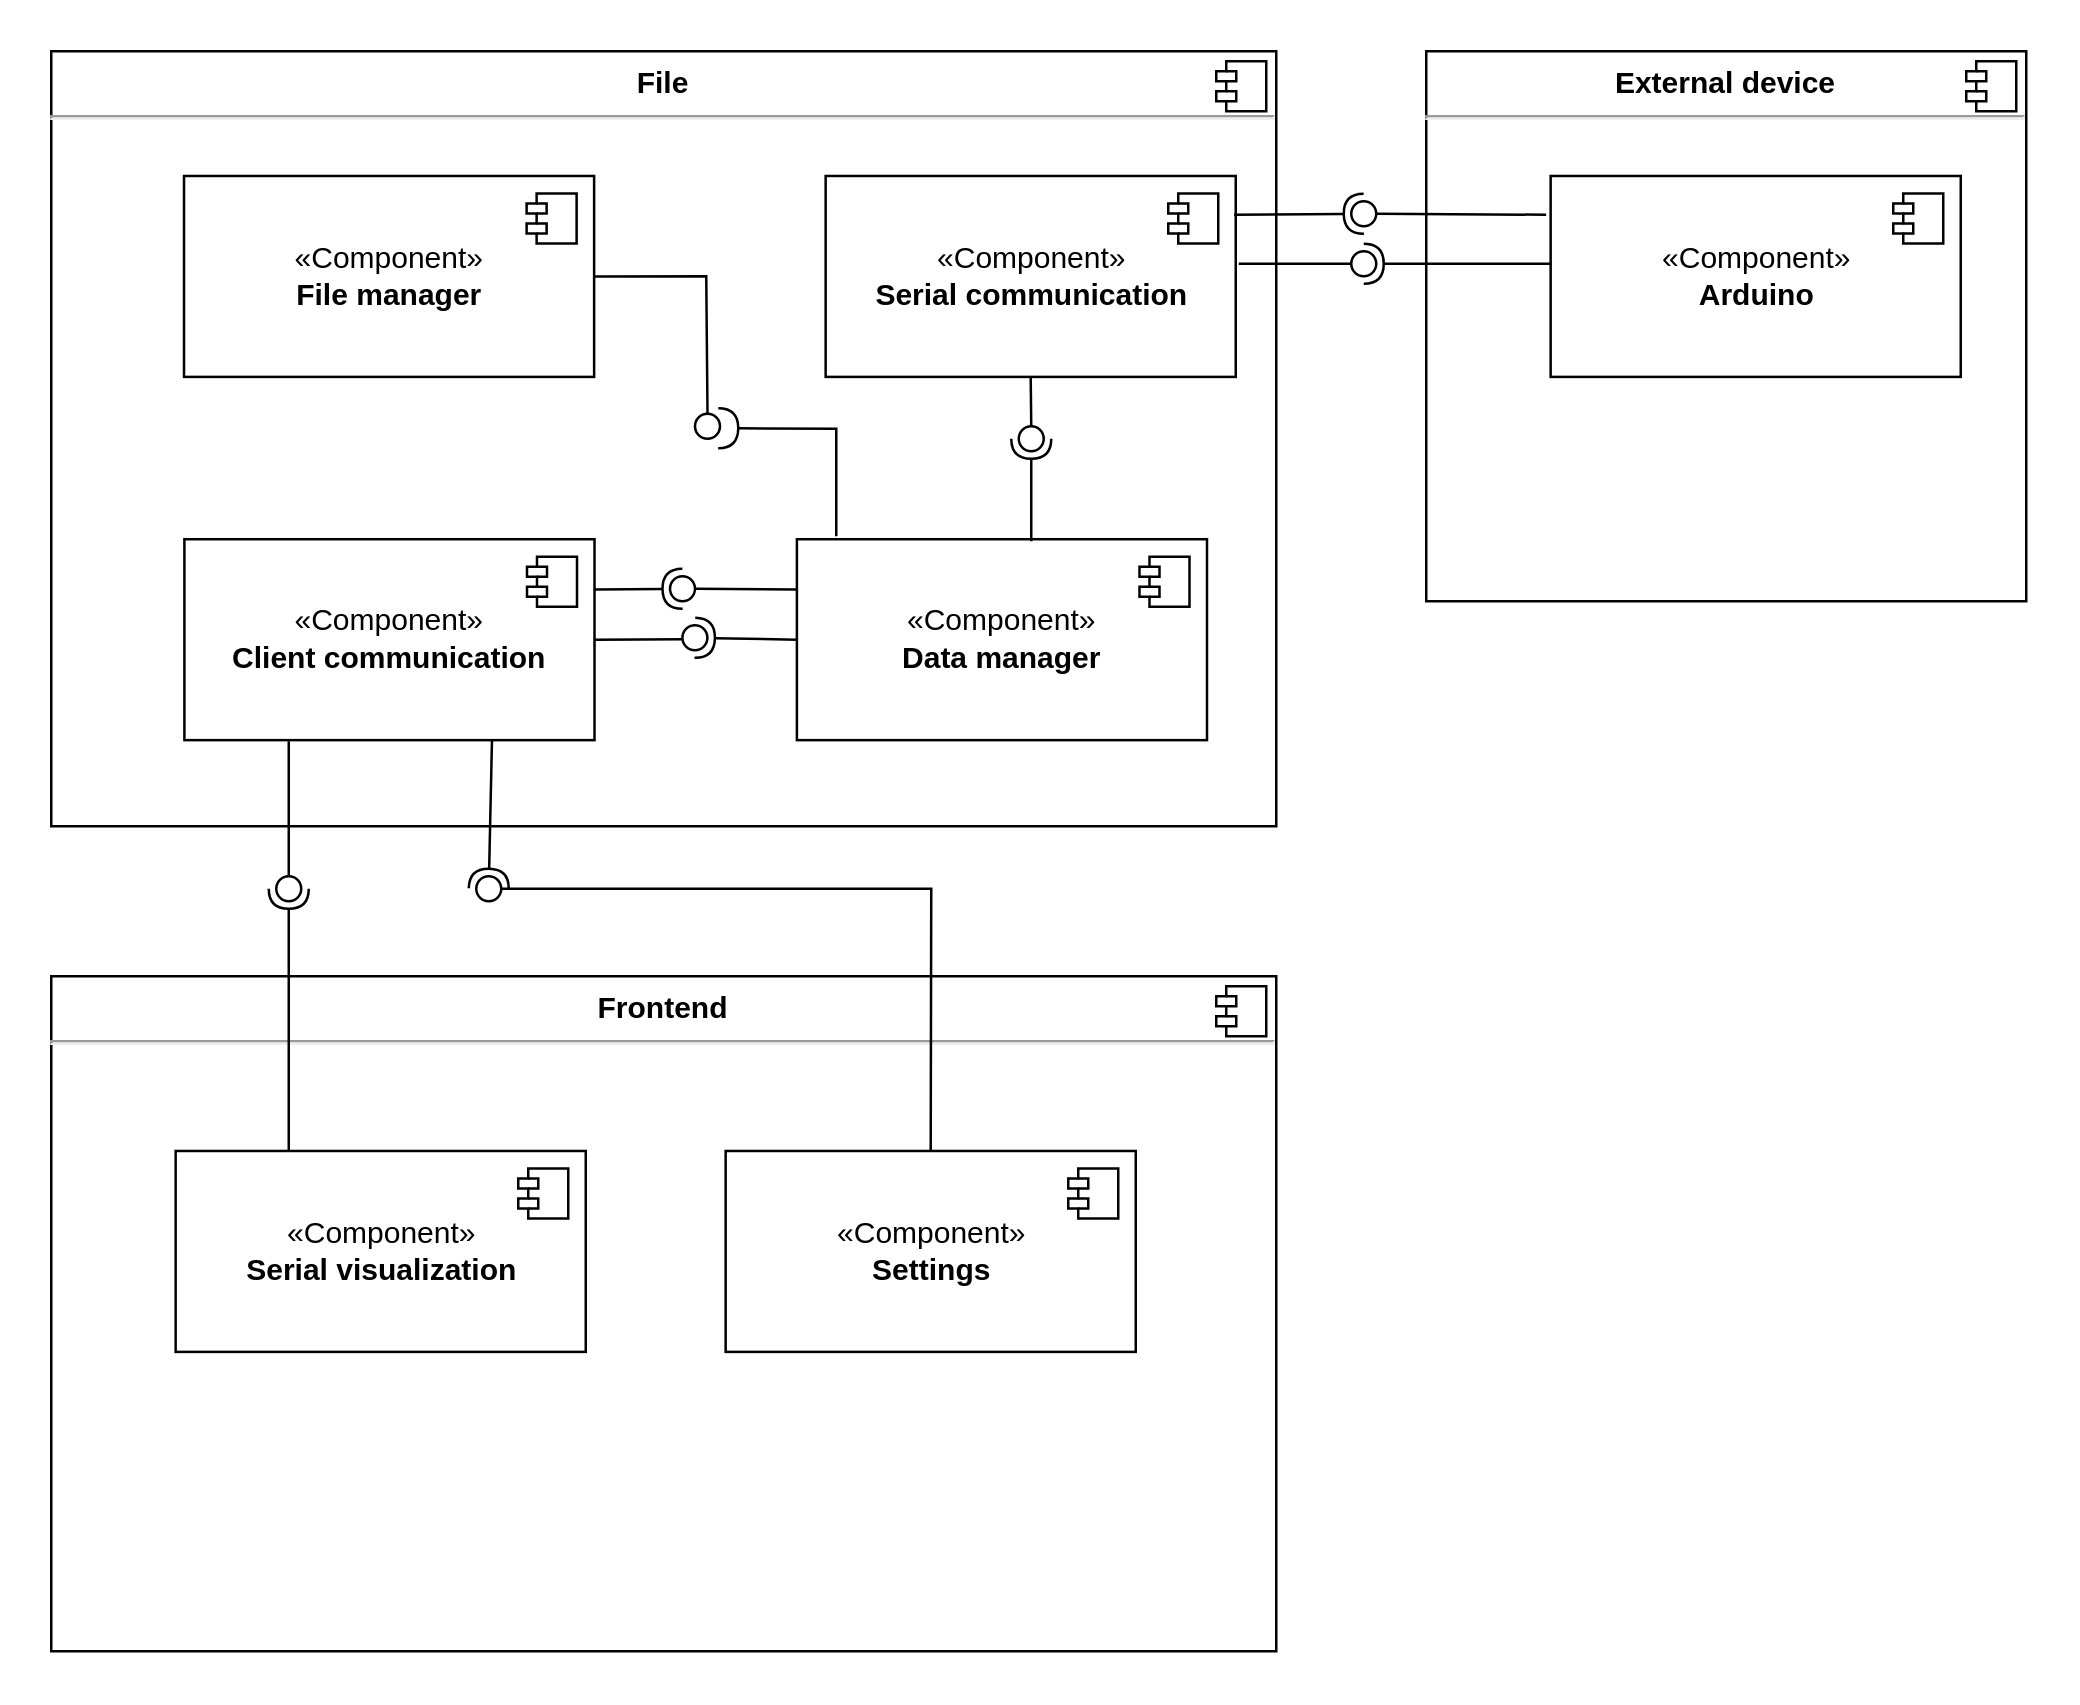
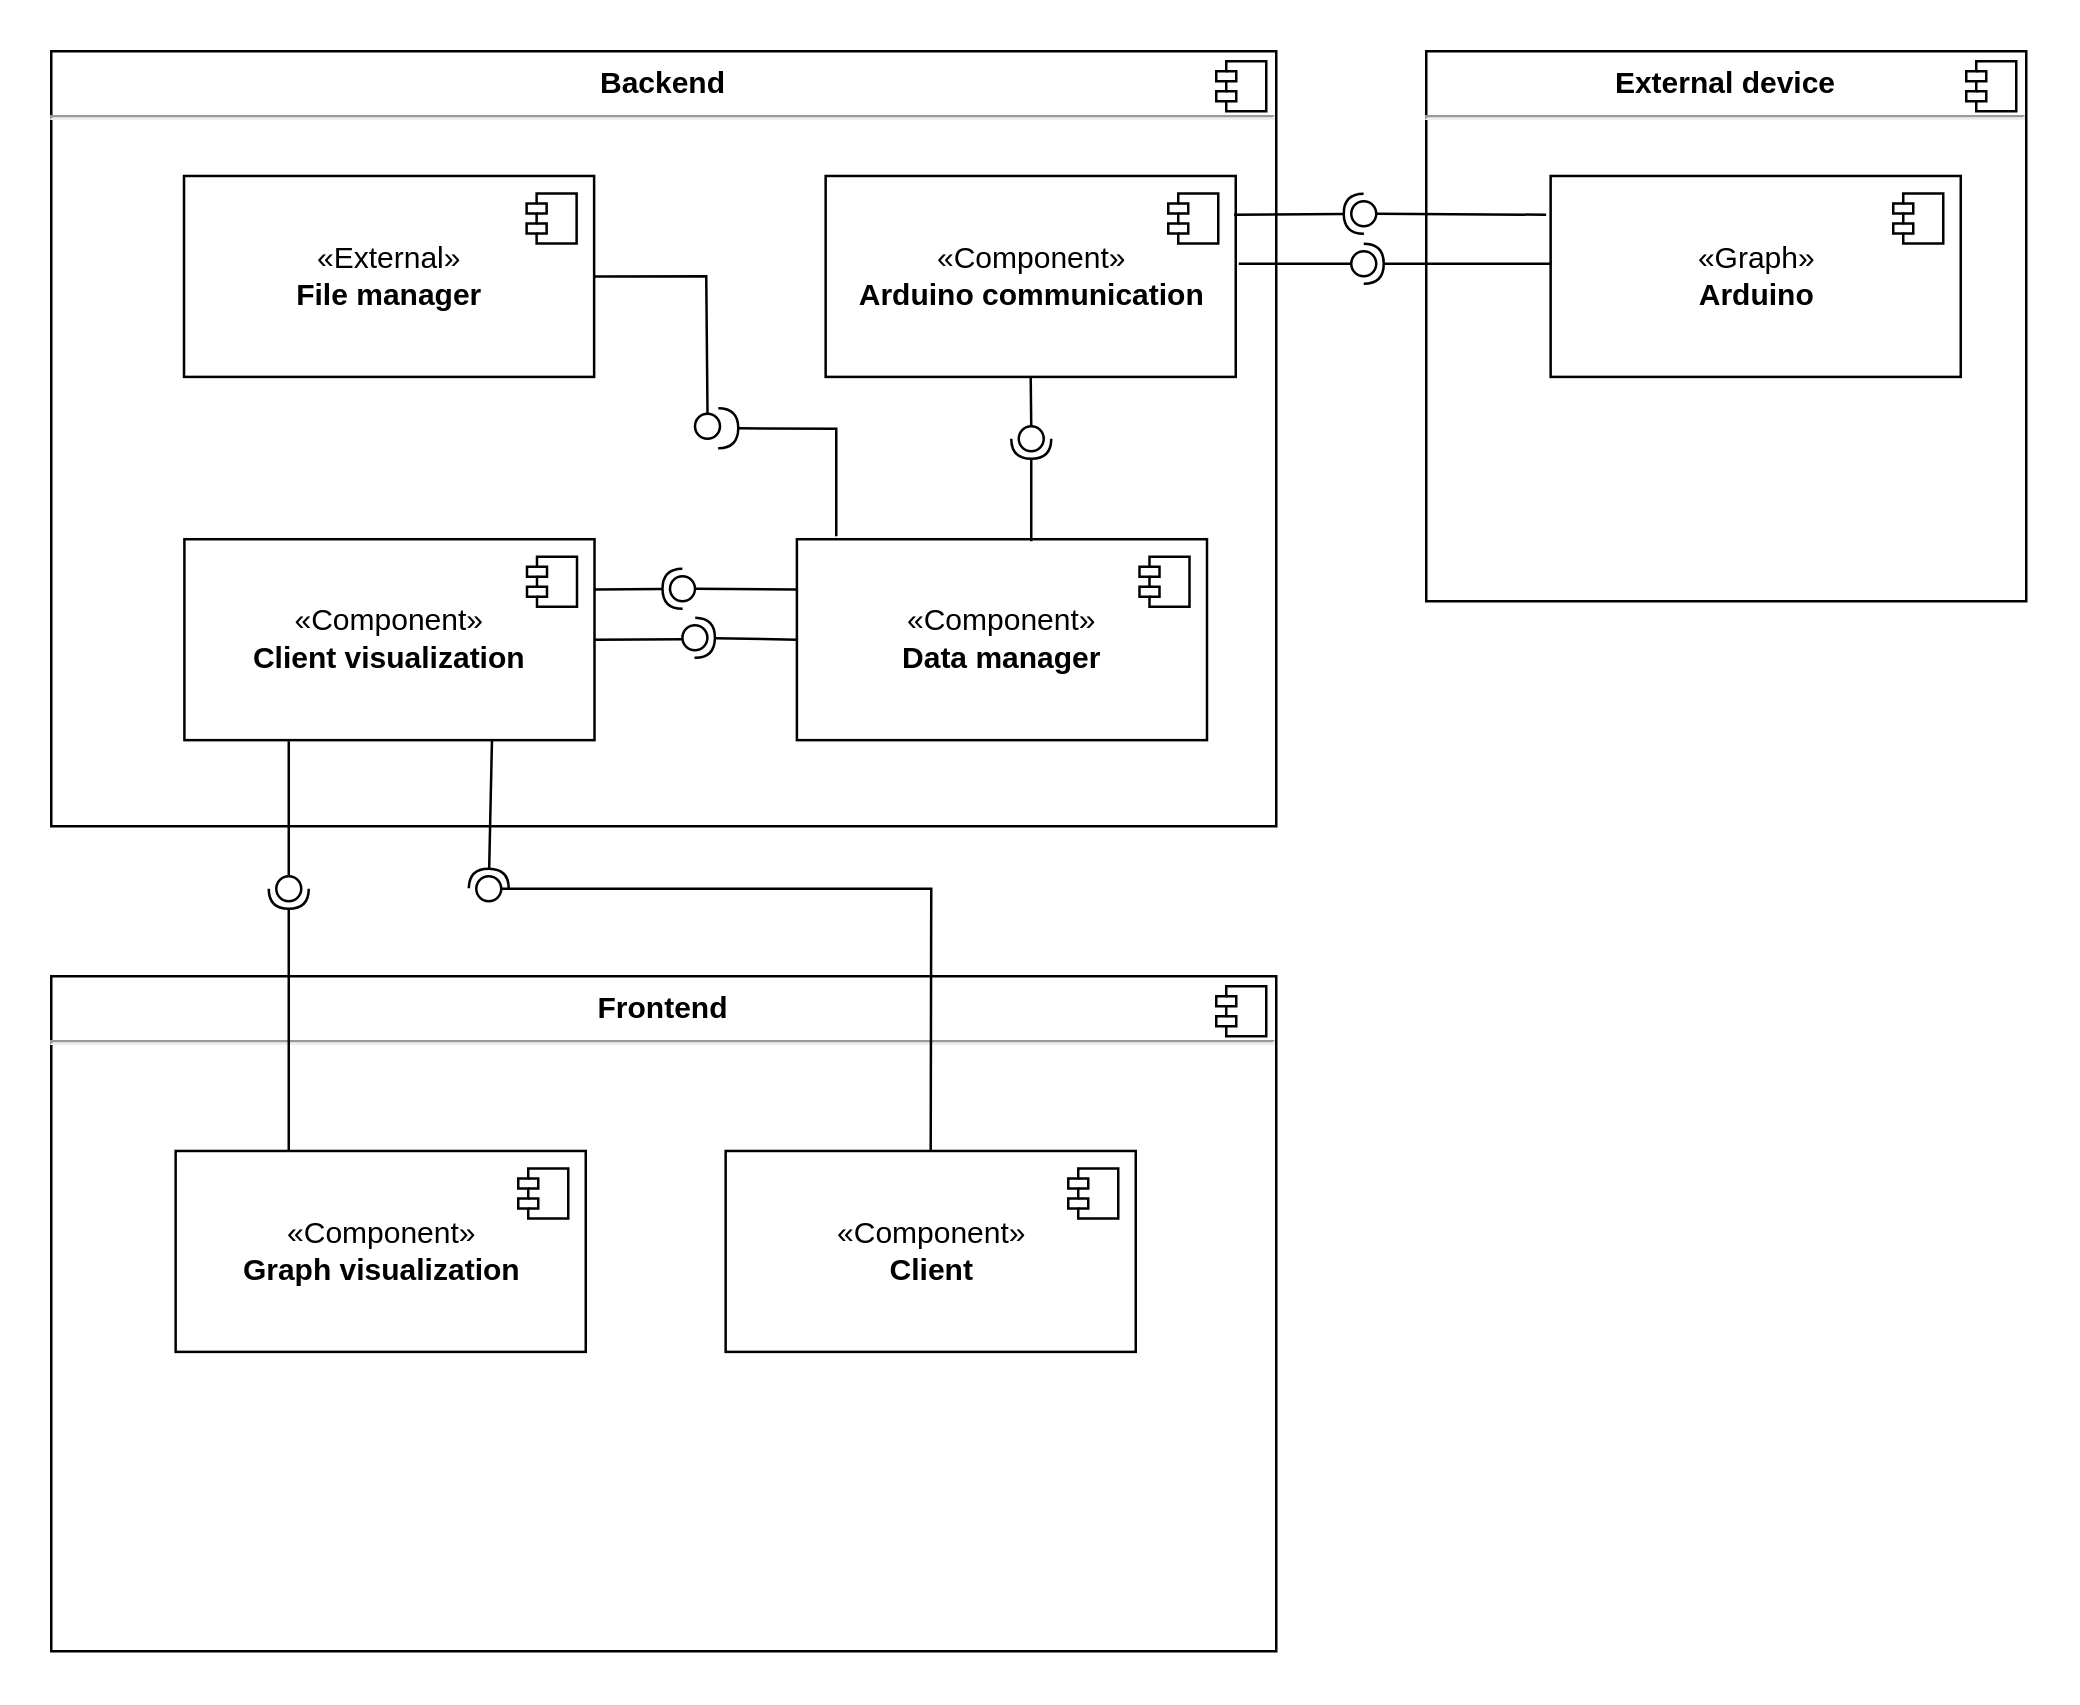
- <mxCell id="2" value="&lt;p style=&quot;margin: 0px ; margin-top: 6px ; text-align: center&quot;&gt;&lt;b&gt;File&lt;/b&gt;&lt;/p&gt;&lt;hr&gt;&lt;p style=&quot;margin: 0px ; margin-left: 8px&quot;&gt;&lt;br&gt;&lt;/p&gt;" style="align=left;overflow=fill;html=1;" parent="1" vertex="1"><mxGeometry x="20" y="20" width="490" height="310" as="geometry" /></mxCell>
+ <mxCell id="2" value="&lt;p style=&quot;margin: 0px ; margin-top: 6px ; text-align: center&quot;&gt;&lt;b&gt;Backend&lt;/b&gt;&lt;/p&gt;&lt;hr&gt;&lt;p style=&quot;margin: 0px ; margin-left: 8px&quot;&gt;&lt;br&gt;&lt;/p&gt;" style="align=left;overflow=fill;html=1;" parent="1" vertex="1"><mxGeometry x="20" y="20" width="490" height="310" as="geometry" /></mxCell>
- <mxCell id="10" value="«Component»&lt;br&gt;&lt;b&gt;File manager&lt;/b&gt;" style="html=1;" parent="2" vertex="1"><mxGeometry x="53.109" y="49.889" width="164.043" height="80.37" as="geometry" /></mxCell>
+ <mxCell id="10" value="«External»&lt;br&gt;&lt;b&gt;File manager&lt;/b&gt;" style="html=1;" parent="2" vertex="1"><mxGeometry x="53.109" y="49.889" width="164.043" height="80.37" as="geometry" /></mxCell>
- <mxCell id="4" value="«Component»&lt;br&gt;&lt;b&gt;Serial communication&lt;/b&gt;" style="html=1;" parent="2" vertex="1"><mxGeometry x="309.761" y="49.889" width="164.043" height="80.37" as="geometry" /></mxCell>
+ <mxCell id="4" value="«Component»&lt;br&gt;&lt;b&gt;Arduino communication&lt;/b&gt;" style="html=1;" parent="2" vertex="1"><mxGeometry x="309.761" y="49.889" width="164.043" height="80.37" as="geometry" /></mxCell>
- <mxCell id="26" value="«Component»&lt;br&gt;&lt;b&gt;Arduino&lt;/b&gt;" style="html=1;" parent="24" vertex="1"><mxGeometry x="49.761" y="49.889" width="164.043" height="80.37" as="geometry" /></mxCell>
+ <mxCell id="26" value="«Graph»&lt;br&gt;&lt;b&gt;Arduino&lt;/b&gt;" style="html=1;" parent="24" vertex="1"><mxGeometry x="49.761" y="49.889" width="164.043" height="80.37" as="geometry" /></mxCell>
- <mxCell id="8" value="«Component»&lt;br&gt;&lt;b&gt;Client communication&lt;/b&gt;" style="html=1;" parent="2" vertex="1"><mxGeometry x="53.261" y="195.185" width="164.043" height="80.37" as="geometry" /></mxCell>
+ <mxCell id="8" value="«Component»&lt;br&gt;&lt;b&gt;Client visualization&lt;/b&gt;" style="html=1;" parent="2" vertex="1"><mxGeometry x="53.261" y="195.185" width="164.043" height="80.37" as="geometry" /></mxCell>
- <mxCell id="33" value="«Component»&lt;br&gt;&lt;b&gt;Serial visualization&lt;/b&gt;" style="html=1;" parent="31" vertex="1"><mxGeometry x="49.761" y="69.889" width="164.043" height="80.37" as="geometry" /></mxCell>
+ <mxCell id="33" value="«Component»&lt;br&gt;&lt;b&gt;Graph visualization&lt;/b&gt;" style="html=1;" parent="31" vertex="1"><mxGeometry x="49.761" y="69.889" width="164.043" height="80.37" as="geometry" /></mxCell>
- <mxCell id="35" value="«Component»&lt;br&gt;&lt;b&gt;Settings&lt;/b&gt;" style="html=1;" parent="31" vertex="1"><mxGeometry x="269.761" y="69.889" width="164.043" height="80.37" as="geometry" /></mxCell>
+ <mxCell id="35" value="«Component»&lt;br&gt;&lt;b&gt;Client&lt;/b&gt;" style="html=1;" parent="31" vertex="1"><mxGeometry x="269.761" y="69.889" width="164.043" height="80.37" as="geometry" /></mxCell>
